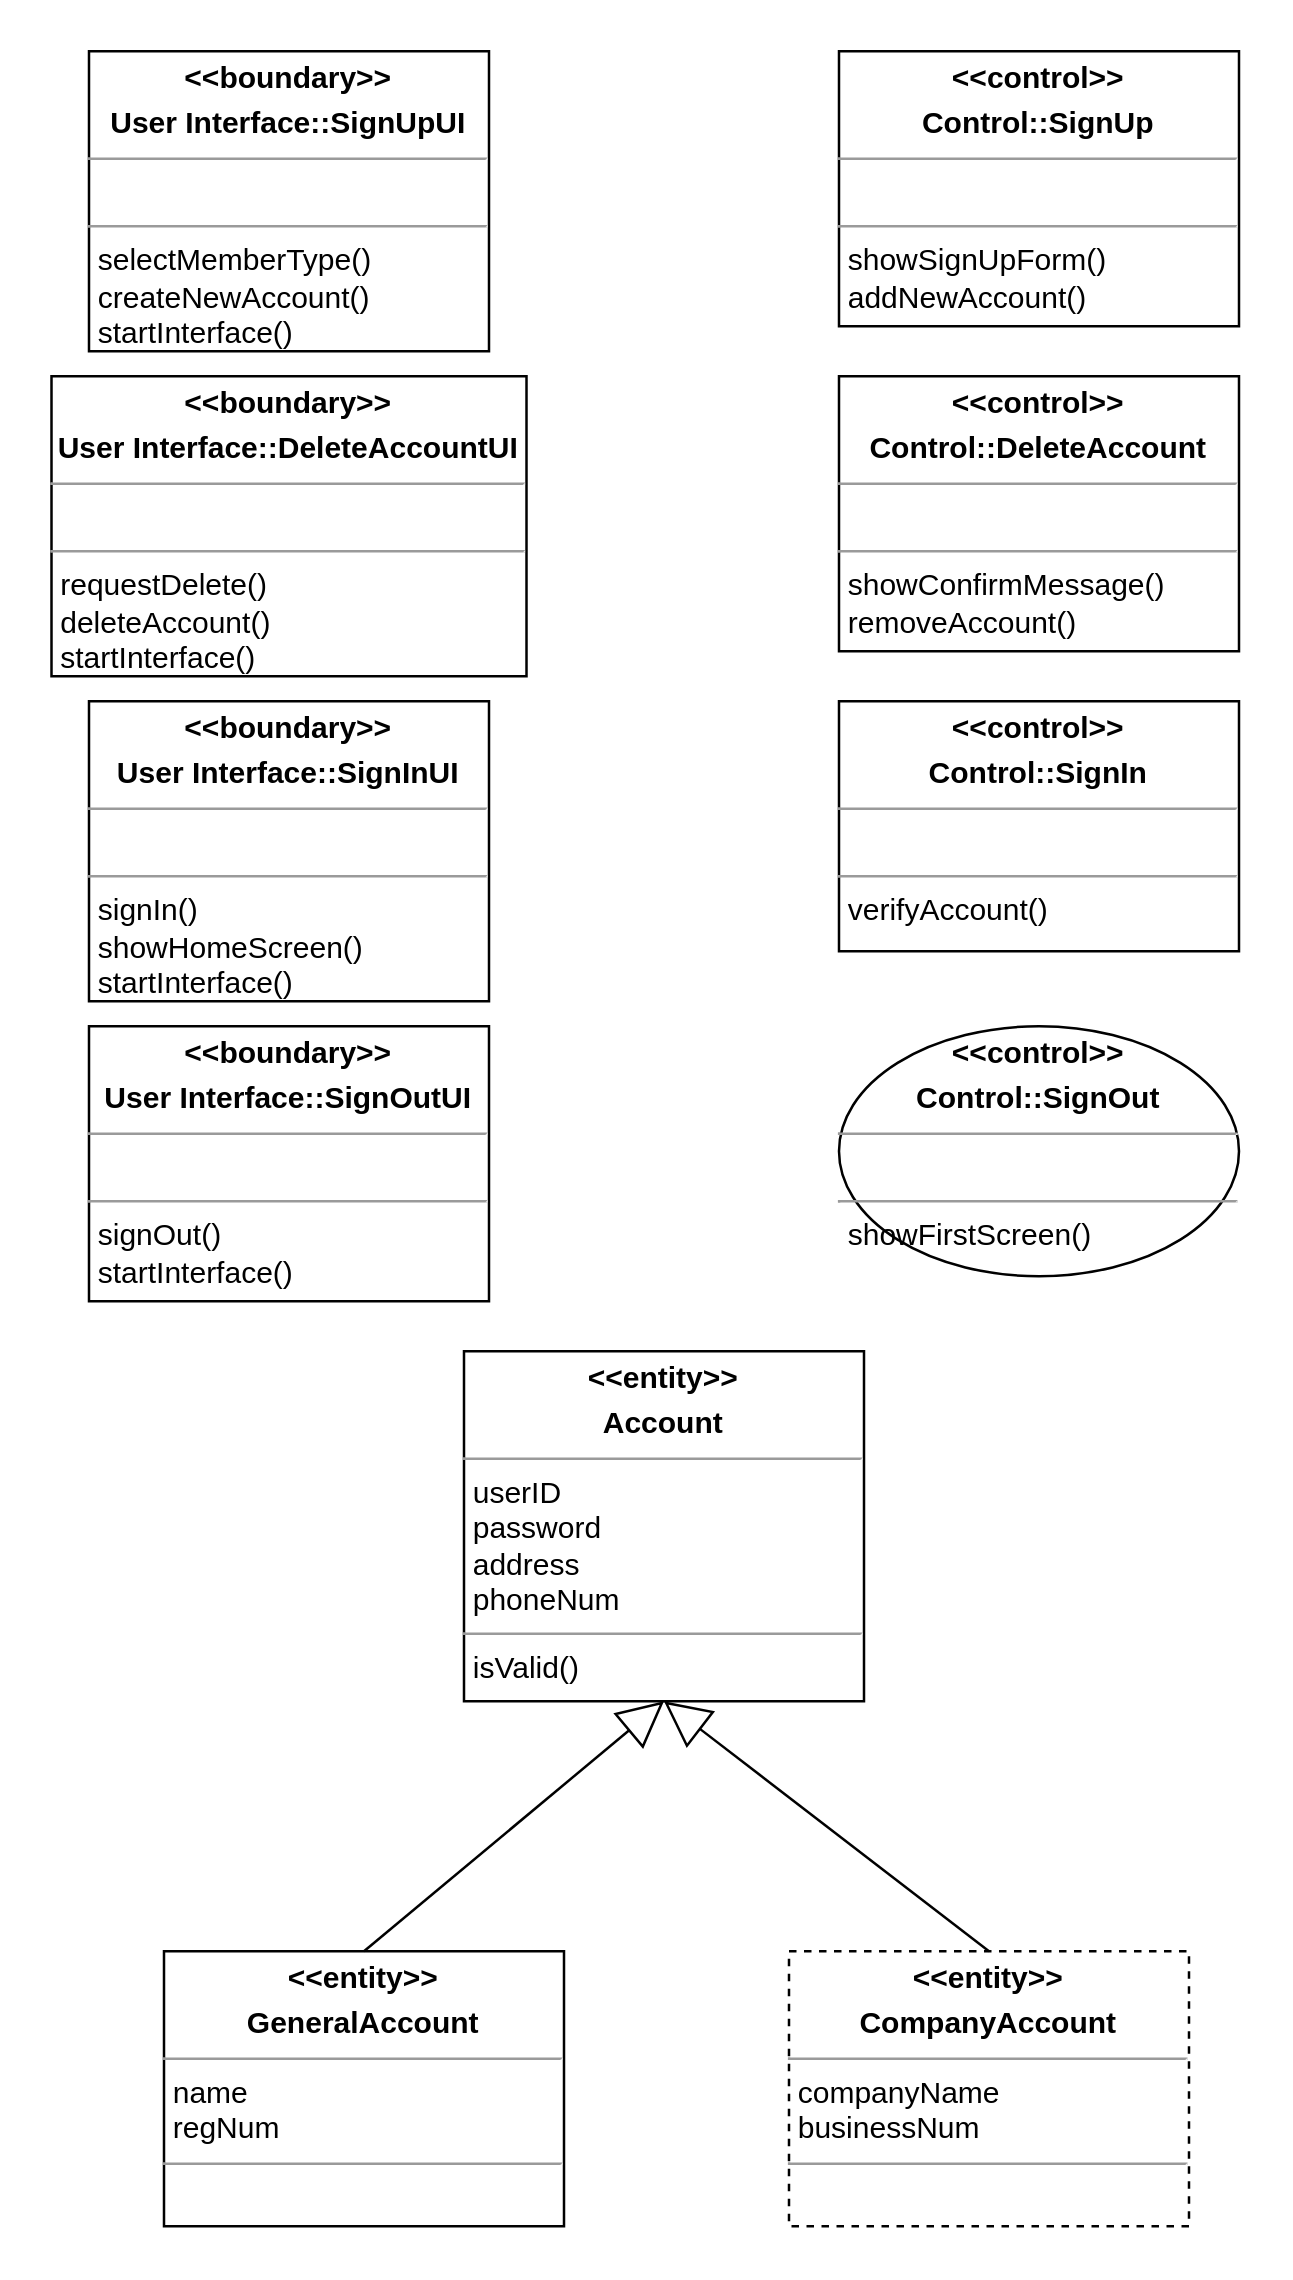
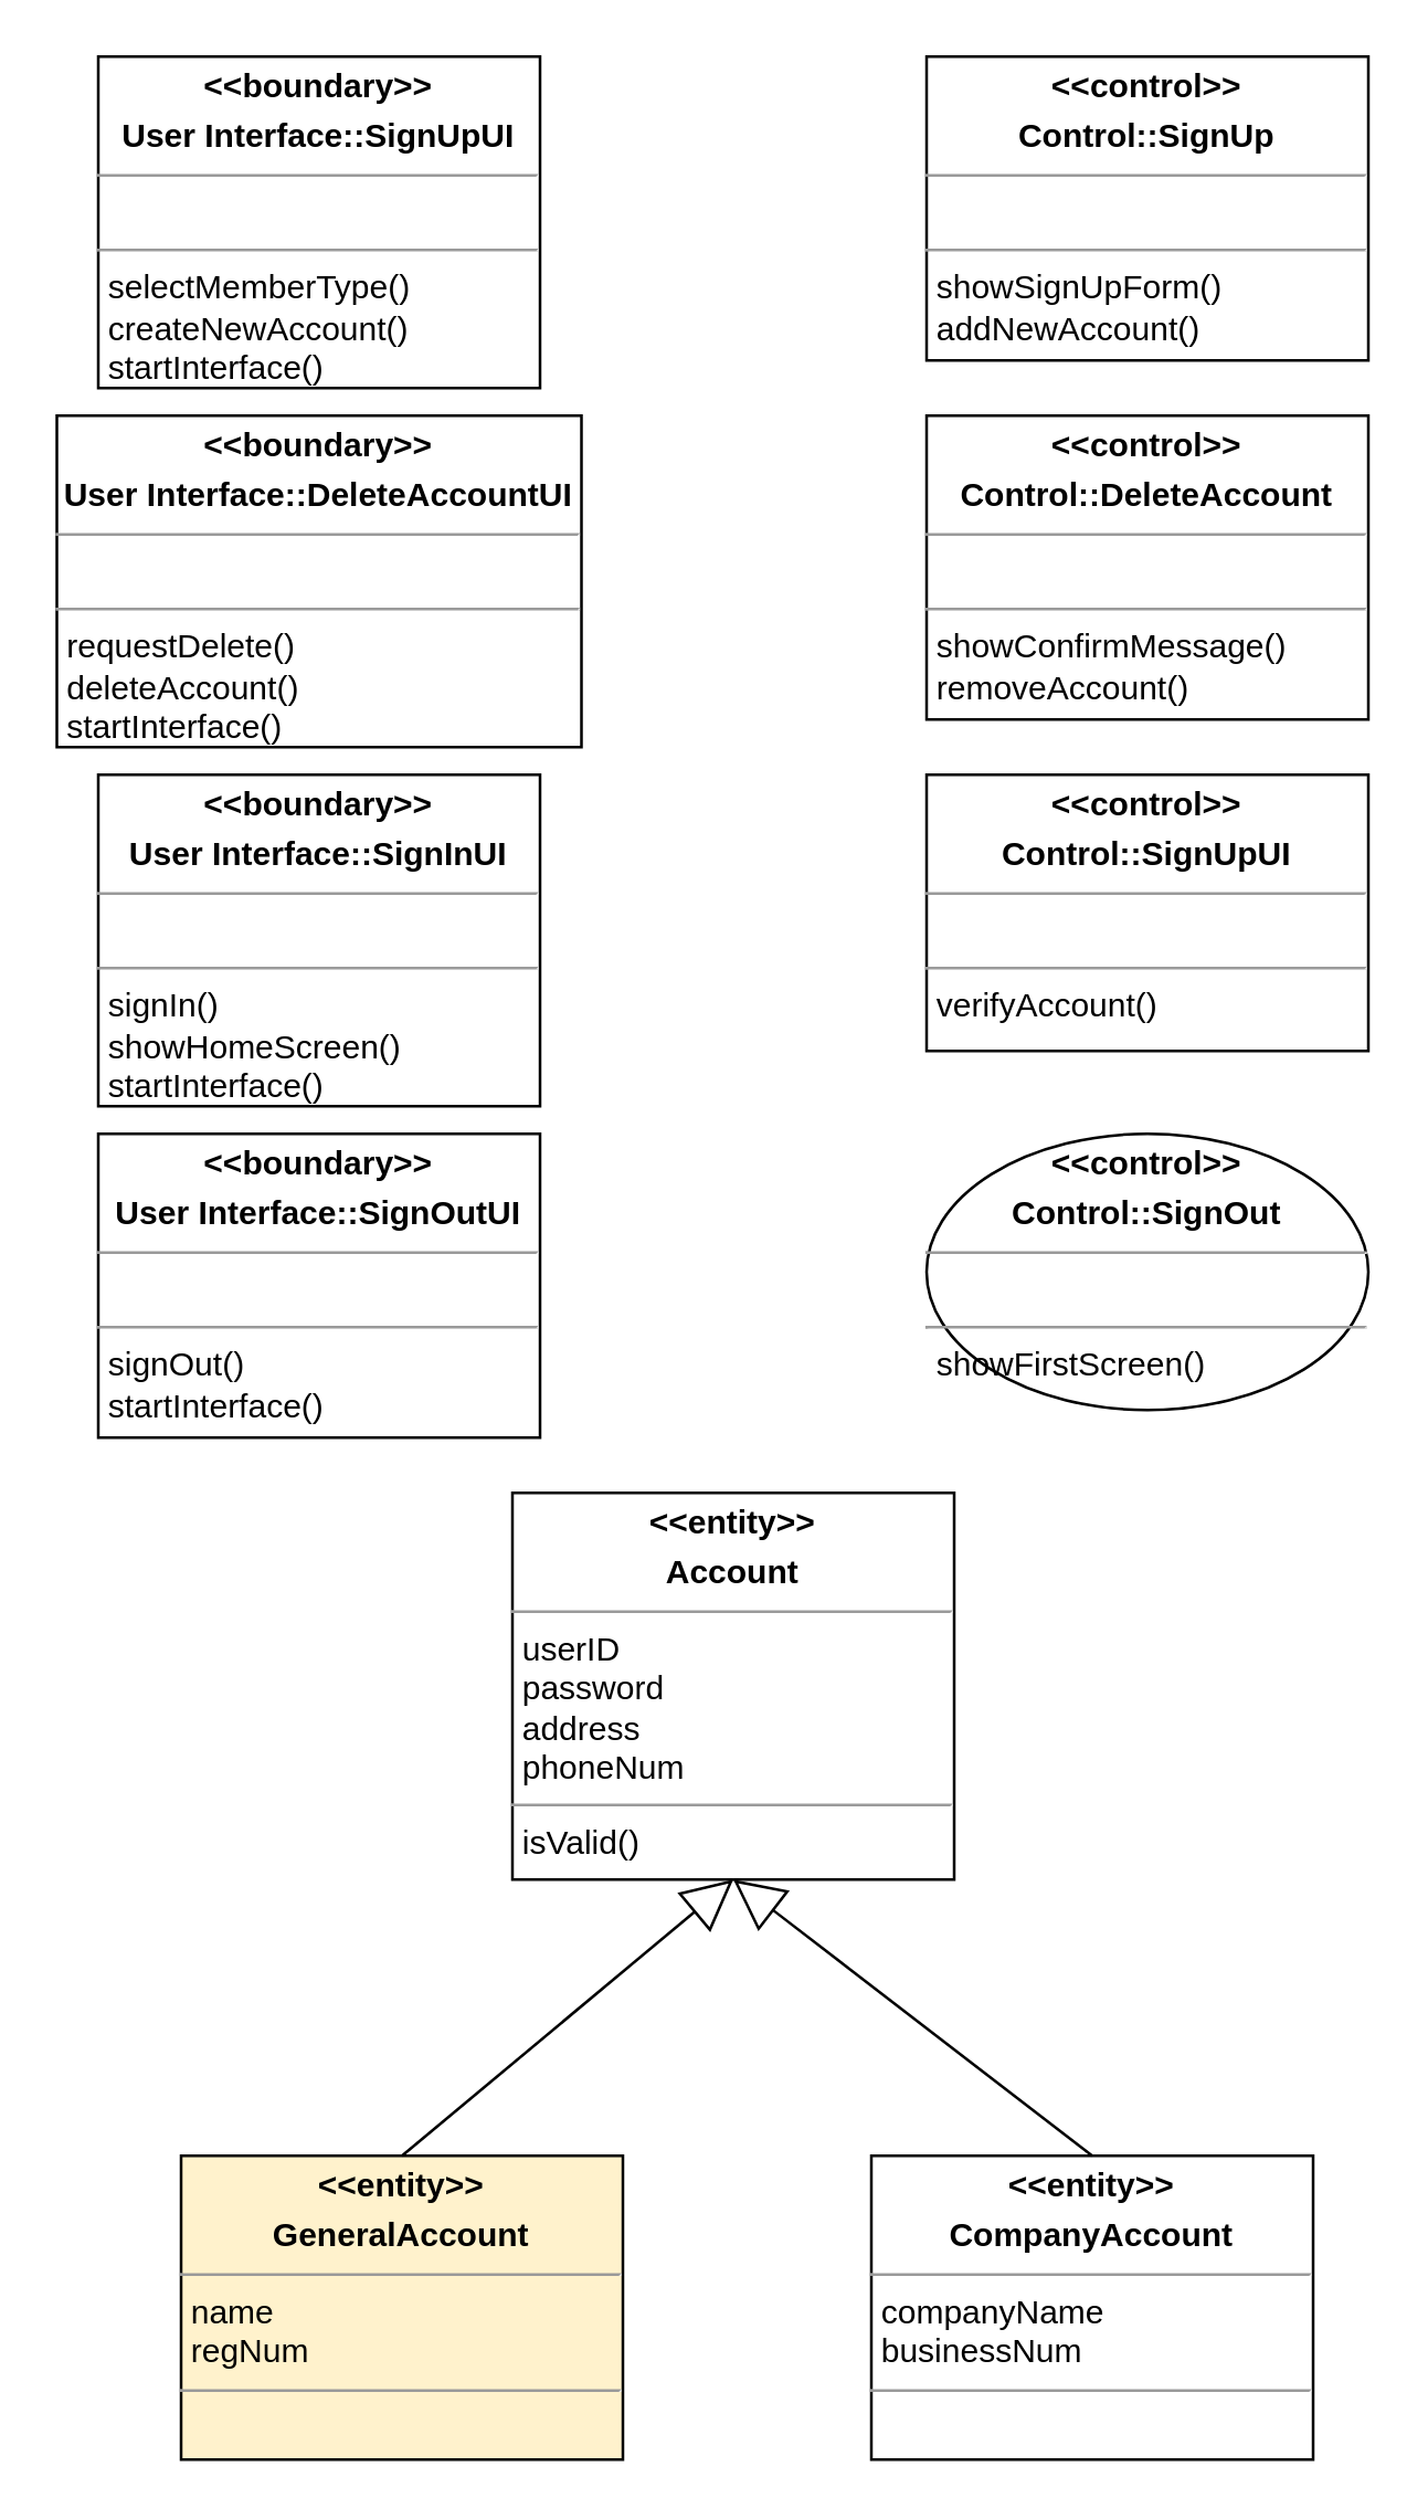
- <mxCell id="10" value="&lt;p style=&quot;margin:0px;margin-top:4px;text-align:center;&quot;&gt;&lt;b&gt;&amp;lt;&amp;lt;control&amp;gt;&amp;gt;&lt;/b&gt;&lt;/p&gt;&lt;p style=&quot;margin:0px;margin-top:4px;text-align:center;&quot;&gt;&lt;b&gt;Control::SignIn&lt;/b&gt;&lt;/p&gt;&lt;hr size=&quot;1&quot;&gt;&lt;p style=&quot;margin:0px;margin-left:4px;&quot;&gt;&lt;br&gt;&lt;/p&gt;&lt;hr size=&quot;1&quot;&gt;&lt;p style=&quot;margin:0px;margin-left:4px;&quot;&gt;verifyAccount()&lt;/p&gt;" style="verticalAlign=top;align=left;overflow=fill;fontSize=12;fontFamily=Helvetica;html=1;whiteSpace=wrap;" vertex="1" parent="1"><mxGeometry x="335" y="280" width="160" height="100" as="geometry" /></mxCell>
+ <mxCell id="10" value="&lt;p style=&quot;margin:0px;margin-top:4px;text-align:center;&quot;&gt;&lt;b&gt;&amp;lt;&amp;lt;control&amp;gt;&amp;gt;&lt;/b&gt;&lt;/p&gt;&lt;p style=&quot;margin:0px;margin-top:4px;text-align:center;&quot;&gt;&lt;b&gt;Control::SignUpUI&lt;/b&gt;&lt;/p&gt;&lt;hr size=&quot;1&quot;&gt;&lt;p style=&quot;margin:0px;margin-left:4px;&quot;&gt;&lt;br&gt;&lt;/p&gt;&lt;hr size=&quot;1&quot;&gt;&lt;p style=&quot;margin:0px;margin-left:4px;&quot;&gt;verifyAccount()&lt;/p&gt;" style="verticalAlign=top;align=left;overflow=fill;fontSize=12;fontFamily=Helvetica;html=1;whiteSpace=wrap;" vertex="1" parent="1"><mxGeometry x="335" y="280" width="160" height="100" as="geometry" /></mxCell>
- <mxCell id="5" value="&lt;p style=&quot;margin:0px;margin-top:4px;text-align:center;&quot;&gt;&lt;b&gt;&amp;lt;&amp;lt;entity&amp;gt;&amp;gt;&lt;/b&gt;&lt;/p&gt;&lt;p style=&quot;margin:0px;margin-top:4px;text-align:center;&quot;&gt;&lt;b&gt;GeneralAccount&lt;/b&gt;&lt;/p&gt;&lt;hr size=&quot;1&quot;&gt;&lt;p style=&quot;margin:0px;margin-left:4px;&quot;&gt;name&lt;/p&gt;&lt;p style=&quot;margin:0px;margin-left:4px;&quot;&gt;regNum&lt;/p&gt;&lt;hr size=&quot;1&quot;&gt;&lt;p style=&quot;margin:0px;margin-left:4px;&quot;&gt;&lt;br&gt;&lt;/p&gt;" style="verticalAlign=top;align=left;overflow=fill;fontSize=12;fontFamily=Helvetica;html=1;whiteSpace=wrap;" vertex="1" parent="1"><mxGeometry x="65" y="780" width="160" height="110" as="geometry" /></mxCell>
+ <mxCell id="5" value="&lt;p style=&quot;margin:0px;margin-top:4px;text-align:center;&quot;&gt;&lt;b&gt;&amp;lt;&amp;lt;entity&amp;gt;&amp;gt;&lt;/b&gt;&lt;/p&gt;&lt;p style=&quot;margin:0px;margin-top:4px;text-align:center;&quot;&gt;&lt;b&gt;GeneralAccount&lt;/b&gt;&lt;/p&gt;&lt;hr size=&quot;1&quot;&gt;&lt;p style=&quot;margin:0px;margin-left:4px;&quot;&gt;name&lt;/p&gt;&lt;p style=&quot;margin:0px;margin-left:4px;&quot;&gt;regNum&lt;/p&gt;&lt;hr size=&quot;1&quot;&gt;&lt;p style=&quot;margin:0px;margin-left:4px;&quot;&gt;&lt;br&gt;&lt;/p&gt;" style="verticalAlign=top;align=left;overflow=fill;fontSize=12;fontFamily=Helvetica;html=1;whiteSpace=wrap;fillColor=#fff2cc;" vertex="1" parent="1"><mxGeometry x="65" y="780" width="160" height="110" as="geometry" /></mxCell>
- <mxCell id="6" value="&lt;p style=&quot;margin:0px;margin-top:4px;text-align:center;&quot;&gt;&lt;b&gt;&amp;lt;&amp;lt;entity&amp;gt;&amp;gt;&lt;/b&gt;&lt;/p&gt;&lt;p style=&quot;margin:0px;margin-top:4px;text-align:center;&quot;&gt;&lt;b&gt;CompanyAccount&lt;/b&gt;&lt;/p&gt;&lt;hr size=&quot;1&quot;&gt;&lt;p style=&quot;margin:0px;margin-left:4px;&quot;&gt;companyName&lt;/p&gt;&lt;p style=&quot;margin:0px;margin-left:4px;&quot;&gt;businessNum&lt;/p&gt;&lt;hr size=&quot;1&quot;&gt;&lt;p style=&quot;margin:0px;margin-left:4px;&quot;&gt;&lt;br&gt;&lt;/p&gt;" style="verticalAlign=top;align=left;overflow=fill;fontSize=12;fontFamily=Helvetica;html=1;whiteSpace=wrap;dashed=1;" vertex="1" parent="1"><mxGeometry x="315" y="780" width="160" height="110" as="geometry" /></mxCell>
+ <mxCell id="6" value="&lt;p style=&quot;margin:0px;margin-top:4px;text-align:center;&quot;&gt;&lt;b&gt;&amp;lt;&amp;lt;entity&amp;gt;&amp;gt;&lt;/b&gt;&lt;/p&gt;&lt;p style=&quot;margin:0px;margin-top:4px;text-align:center;&quot;&gt;&lt;b&gt;CompanyAccount&lt;/b&gt;&lt;/p&gt;&lt;hr size=&quot;1&quot;&gt;&lt;p style=&quot;margin:0px;margin-left:4px;&quot;&gt;companyName&lt;/p&gt;&lt;p style=&quot;margin:0px;margin-left:4px;&quot;&gt;businessNum&lt;/p&gt;&lt;hr size=&quot;1&quot;&gt;&lt;p style=&quot;margin:0px;margin-left:4px;&quot;&gt;&lt;br&gt;&lt;/p&gt;" style="verticalAlign=top;align=left;overflow=fill;fontSize=12;fontFamily=Helvetica;html=1;whiteSpace=wrap;" vertex="1" parent="1"><mxGeometry x="315" y="780" width="160" height="110" as="geometry" /></mxCell>
